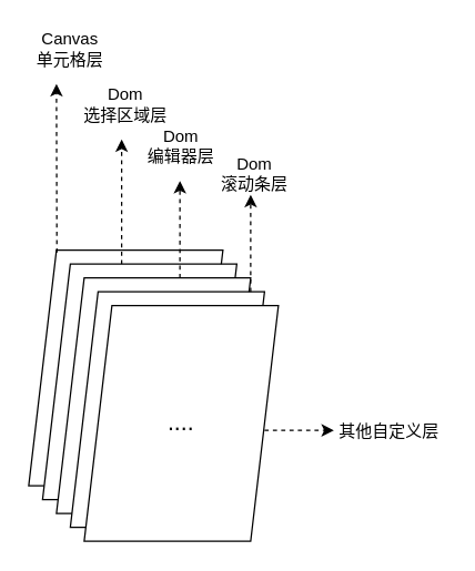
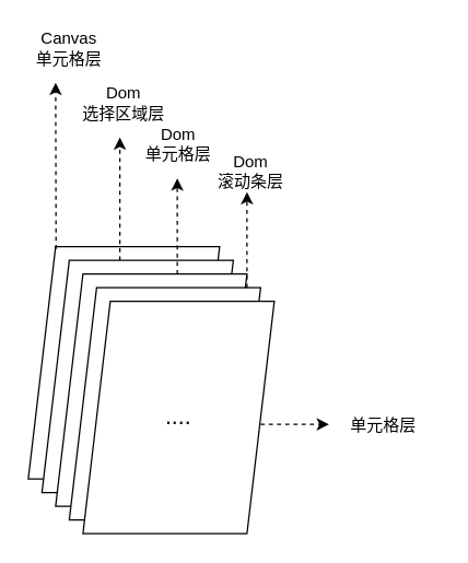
- <mxCell id="10" value="Dom&lt;br&gt;编辑器层" style="text;html=1;strokeColor=none;fillColor=none;align=center;verticalAlign=middle;whiteSpace=wrap;rounded=0;" vertex="1" parent="1"><mxGeometry x="90" y="90" width="80" height="30" as="geometry" /></mxCell>
+ <mxCell id="10" value="Dom&lt;br&gt;单元格层" style="text;html=1;strokeColor=none;fillColor=none;align=center;verticalAlign=middle;whiteSpace=wrap;rounded=0;" vertex="1" parent="1"><mxGeometry x="90" y="90" width="80" height="30" as="geometry" /></mxCell>
- <mxCell id="16" value="其他自定义层" style="text;html=1;strokeColor=none;fillColor=none;align=center;verticalAlign=middle;whiteSpace=wrap;rounded=0;" vertex="1" parent="1"><mxGeometry x="240" y="296" width="80" height="30" as="geometry" /></mxCell>
+ <mxCell id="16" value="单元格层" style="text;html=1;strokeColor=none;fillColor=none;align=center;verticalAlign=middle;whiteSpace=wrap;rounded=0;" vertex="1" parent="1"><mxGeometry x="240" y="296" width="80" height="30" as="geometry" /></mxCell>
